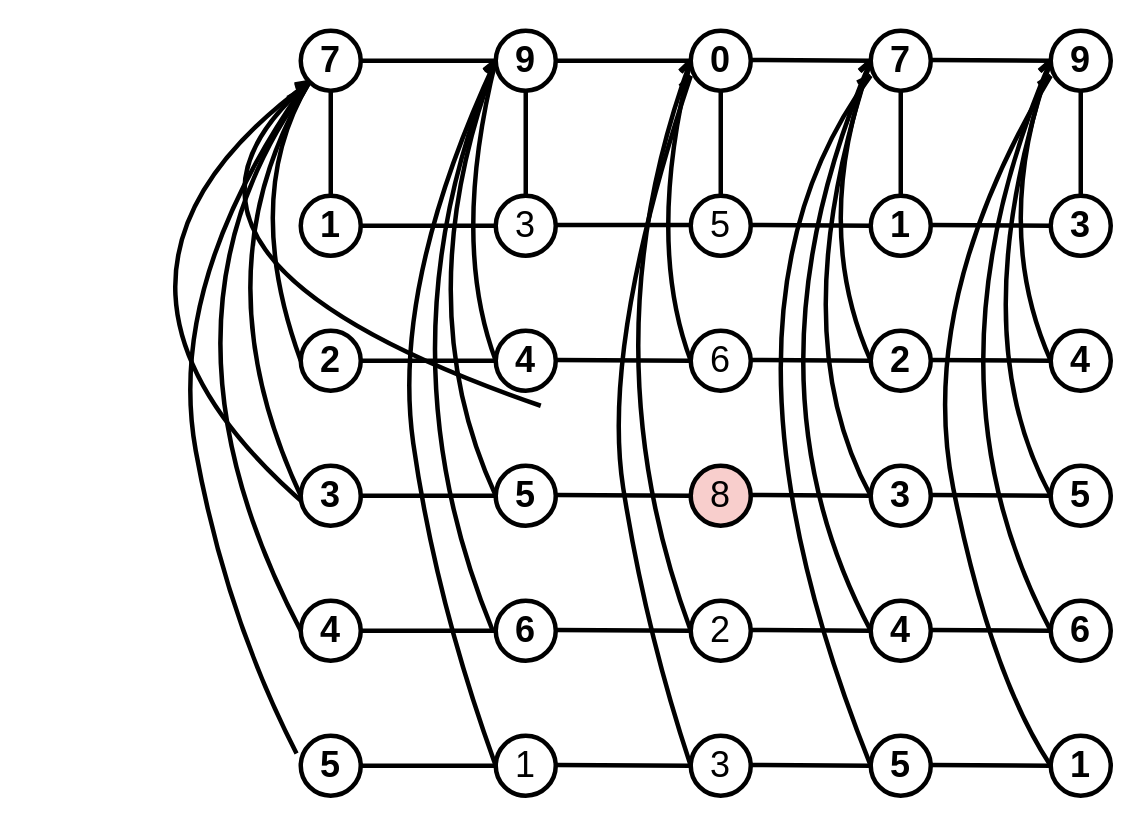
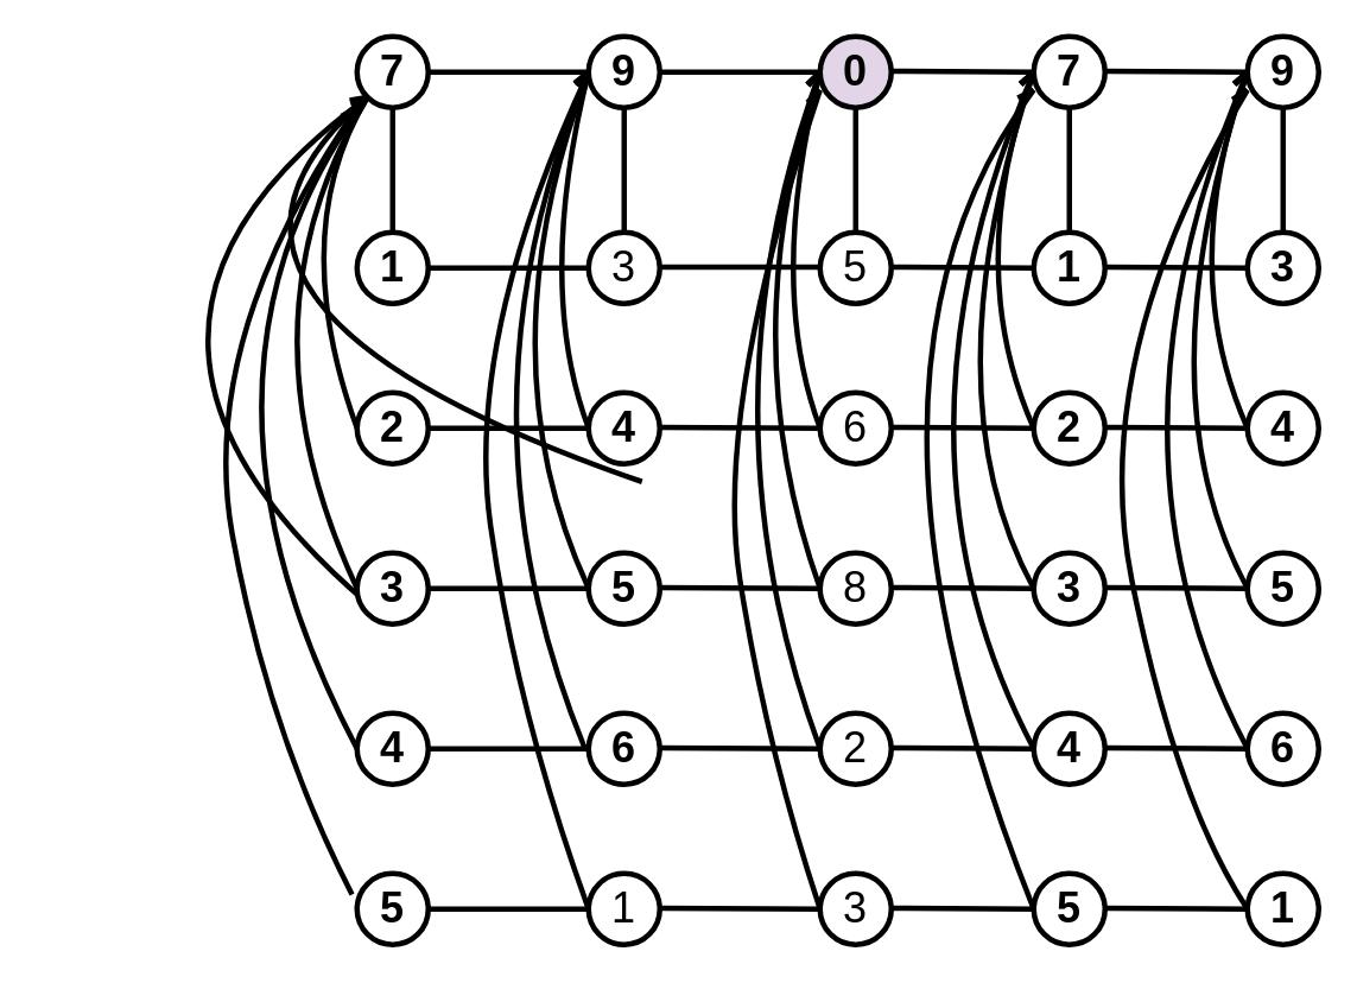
- <mxCell id="6" value="&lt;b style=&quot;font-size: 24px&quot;&gt;&lt;font style=&quot;font-size: 24px&quot;&gt;0&lt;/font&gt;&lt;/b&gt;" style="ellipse;whiteSpace=wrap;html=1;aspect=fixed;strokeWidth=3;fontSize=24;" vertex="1" parent="1"><mxGeometry x="460" y="20" width="40" height="40" as="geometry" /></mxCell>
+ <mxCell id="6" value="&lt;b style=&quot;font-size: 24px&quot;&gt;&lt;font style=&quot;font-size: 24px&quot;&gt;0&lt;/font&gt;&lt;/b&gt;" style="ellipse;whiteSpace=wrap;html=1;aspect=fixed;strokeWidth=3;fontSize=24;fillColor=#e1d5e7;" vertex="1" parent="1"><mxGeometry x="460" y="20" width="40" height="40" as="geometry" /></mxCell>
+ <mxCell id="43" value="" style="curved=1;endArrow=openAsync;html=1;rounded=0;entryX=0;entryY=0.5;entryDx=0;entryDy=0;exitX=0;exitY=0.5;exitDx=0;exitDy=0;endFill=0;strokeWidth=3;fontSize=24;" edge="1" parent="1" source="18" target="6"><mxGeometry width="50" height="50" relative="1" as="geometry"><mxPoint x="470" y="250" as="sourcePoint" /><mxPoint x="470" y="50" as="targetPoint" /><Array as="points"><mxPoint x="410" y="190" /></Array></mxGeometry></mxCell>
- <mxCell id="18" value="8" style="ellipse;whiteSpace=wrap;html=1;aspect=fixed;strokeWidth=3;fontSize=24;fillColor=#f8cecc;" vertex="1" parent="1"><mxGeometry x="460" y="310" width="40" height="40" as="geometry" /></mxCell>
+ <mxCell id="18" value="8" style="ellipse;whiteSpace=wrap;html=1;aspect=fixed;strokeWidth=3;fontSize=24;" vertex="1" parent="1"><mxGeometry x="460" y="310" width="40" height="40" as="geometry" /></mxCell>
